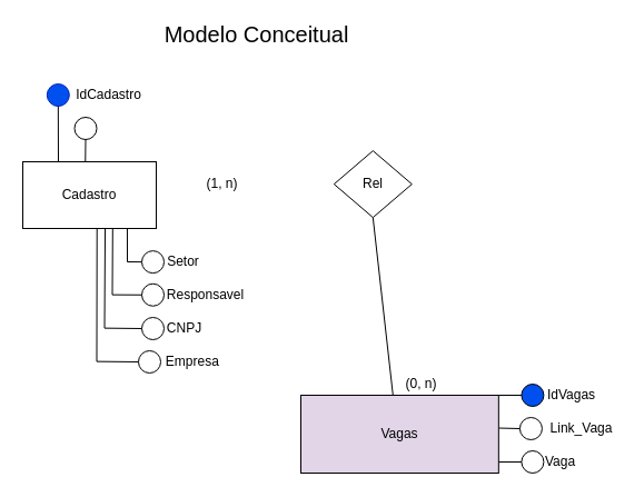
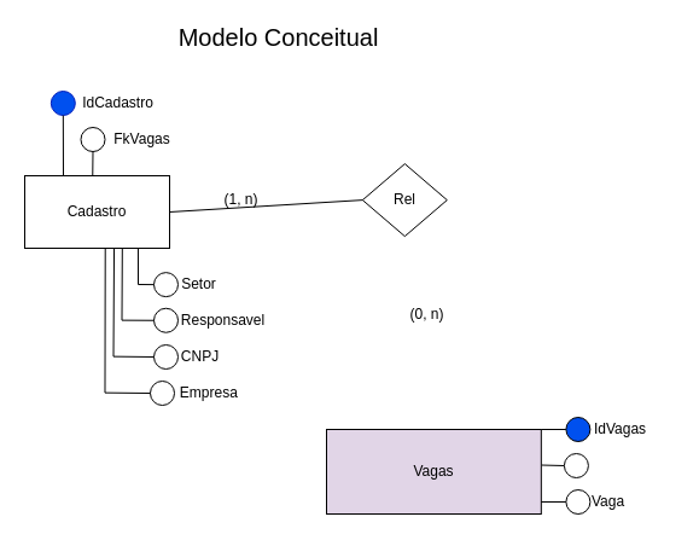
+ <mxCell id="26" value="FkVagas" style="text;html=1;resizable=0;autosize=1;align=center;verticalAlign=middle;points=[];fillColor=none;strokeColor=none;rounded=0;" parent="1" vertex="1"><mxGeometry x="87.01" y="105" width="60" height="20" as="geometry" /></mxCell>
+ <mxCell id="34" value="" style="endArrow=none;html=1;rounded=0;exitX=1;exitY=0.5;exitDx=0;exitDy=0;entryX=0;entryY=0.5;entryDx=0;entryDy=0;" parent="1" source="2" target="10" edge="1"><mxGeometry width="50" height="50" relative="1" as="geometry"><mxPoint x="260" y="245" as="sourcePoint" /><mxPoint x="310" y="195" as="targetPoint" /></mxGeometry></mxCell>
- <mxCell id="9" value="" style="endArrow=none;html=1;rounded=0;entryX=0.5;entryY=1;entryDx=0;entryDy=0;exitX=0.466;exitY=0.005;exitDx=0;exitDy=0;exitPerimeter=0;" parent="1" source="4" target="10" edge="1"><mxGeometry width="50" height="50" relative="1" as="geometry"><mxPoint x="353" y="345" as="sourcePoint" /><mxPoint x="273.49" y="205" as="targetPoint" /></mxGeometry></mxCell>
- <mxCell id="22" value="(0, n)" style="text;html=1;align=center;verticalAlign=middle;resizable=0;points=[];autosize=1;strokeColor=none;fillColor=none;" parent="1" vertex="1"><mxGeometry x="357.83" y="335" width="40" height="20" as="geometry" /></mxCell>
+ <mxCell id="22" value="(0, n)" style="text;html=1;align=center;verticalAlign=middle;resizable=0;points=[];autosize=1;strokeColor=none;fillColor=none;" parent="1" vertex="1"><mxGeometry x="332.83" y="250" width="40" height="20" as="geometry" /></mxCell>
- <mxCell id="21" value="Link_Vaga" style="text;html=1;align=center;verticalAlign=middle;resizable=0;points=[];autosize=1;strokeColor=none;fillColor=none;" parent="1" vertex="1"><mxGeometry x="486.91" y="375" width="70" height="20" as="geometry" /></mxCell>
